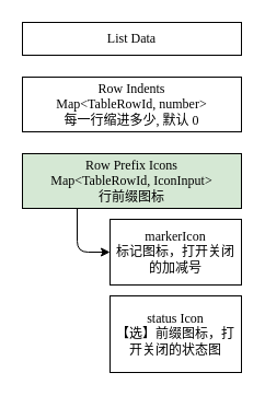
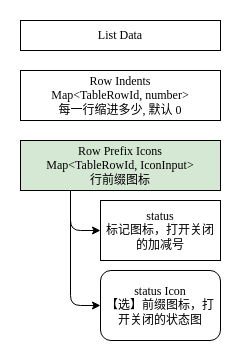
- <mxCell id="5" value="markerIcon&lt;br&gt;标记图标，打开关闭的加减号" style="rounded=0;whiteSpace=wrap;html=1;fontFamily=Lucida Console;" vertex="1" parent="1"><mxGeometry x="100" y="200" width="120" height="60" as="geometry" /></mxCell>
+ <mxCell id="5" value="status&lt;br&gt;标记图标，打开关闭的加减号" style="rounded=0;whiteSpace=wrap;html=1;fontFamily=Lucida Console;" vertex="1" parent="1"><mxGeometry x="100" y="200" width="120" height="60" as="geometry" /></mxCell>
+ <mxCell id="7" style="edgeStyle=orthogonalEdgeStyle;html=1;exitX=0.25;exitY=1;exitDx=0;exitDy=0;entryX=0;entryY=0.5;entryDx=0;entryDy=0;" edge="1" parent="1" source="8" target="4"><mxGeometry relative="1" as="geometry" /></mxCell>
- <mxCell id="4" value="status Icon&lt;br&gt;【选】前缀图标，打开关闭的状态图" style="rounded=0;whiteSpace=wrap;html=1;fontFamily=Lucida Console;" vertex="1" parent="1"><mxGeometry x="100" y="270" width="120" height="70" as="geometry" /></mxCell>
+ <mxCell id="4" value="status Icon&lt;br&gt;【选】前缀图标，打开关闭的状态图" style="whiteSpace=wrap;html=1;fontFamily=Lucida Console;rounded=1;" vertex="1" parent="1"><mxGeometry x="100" y="270" width="120" height="70" as="geometry" /></mxCell>
